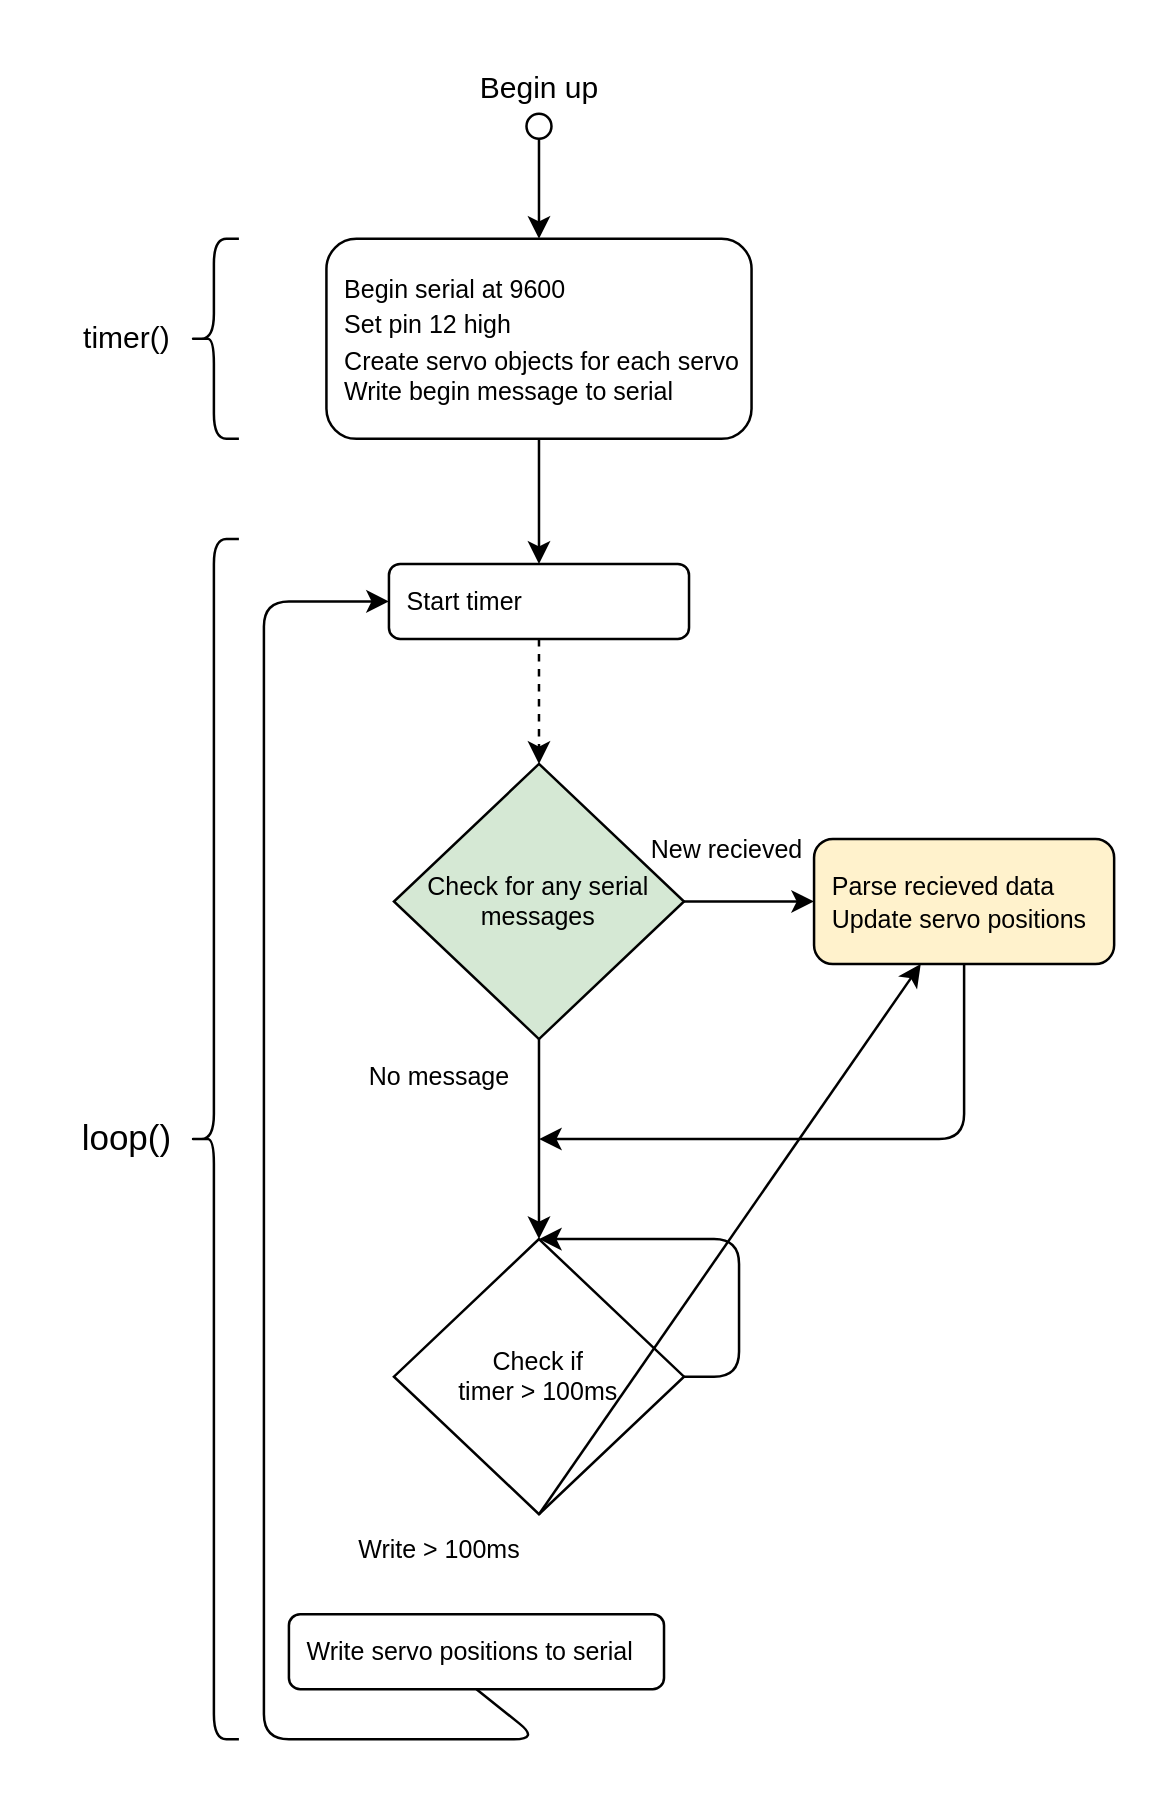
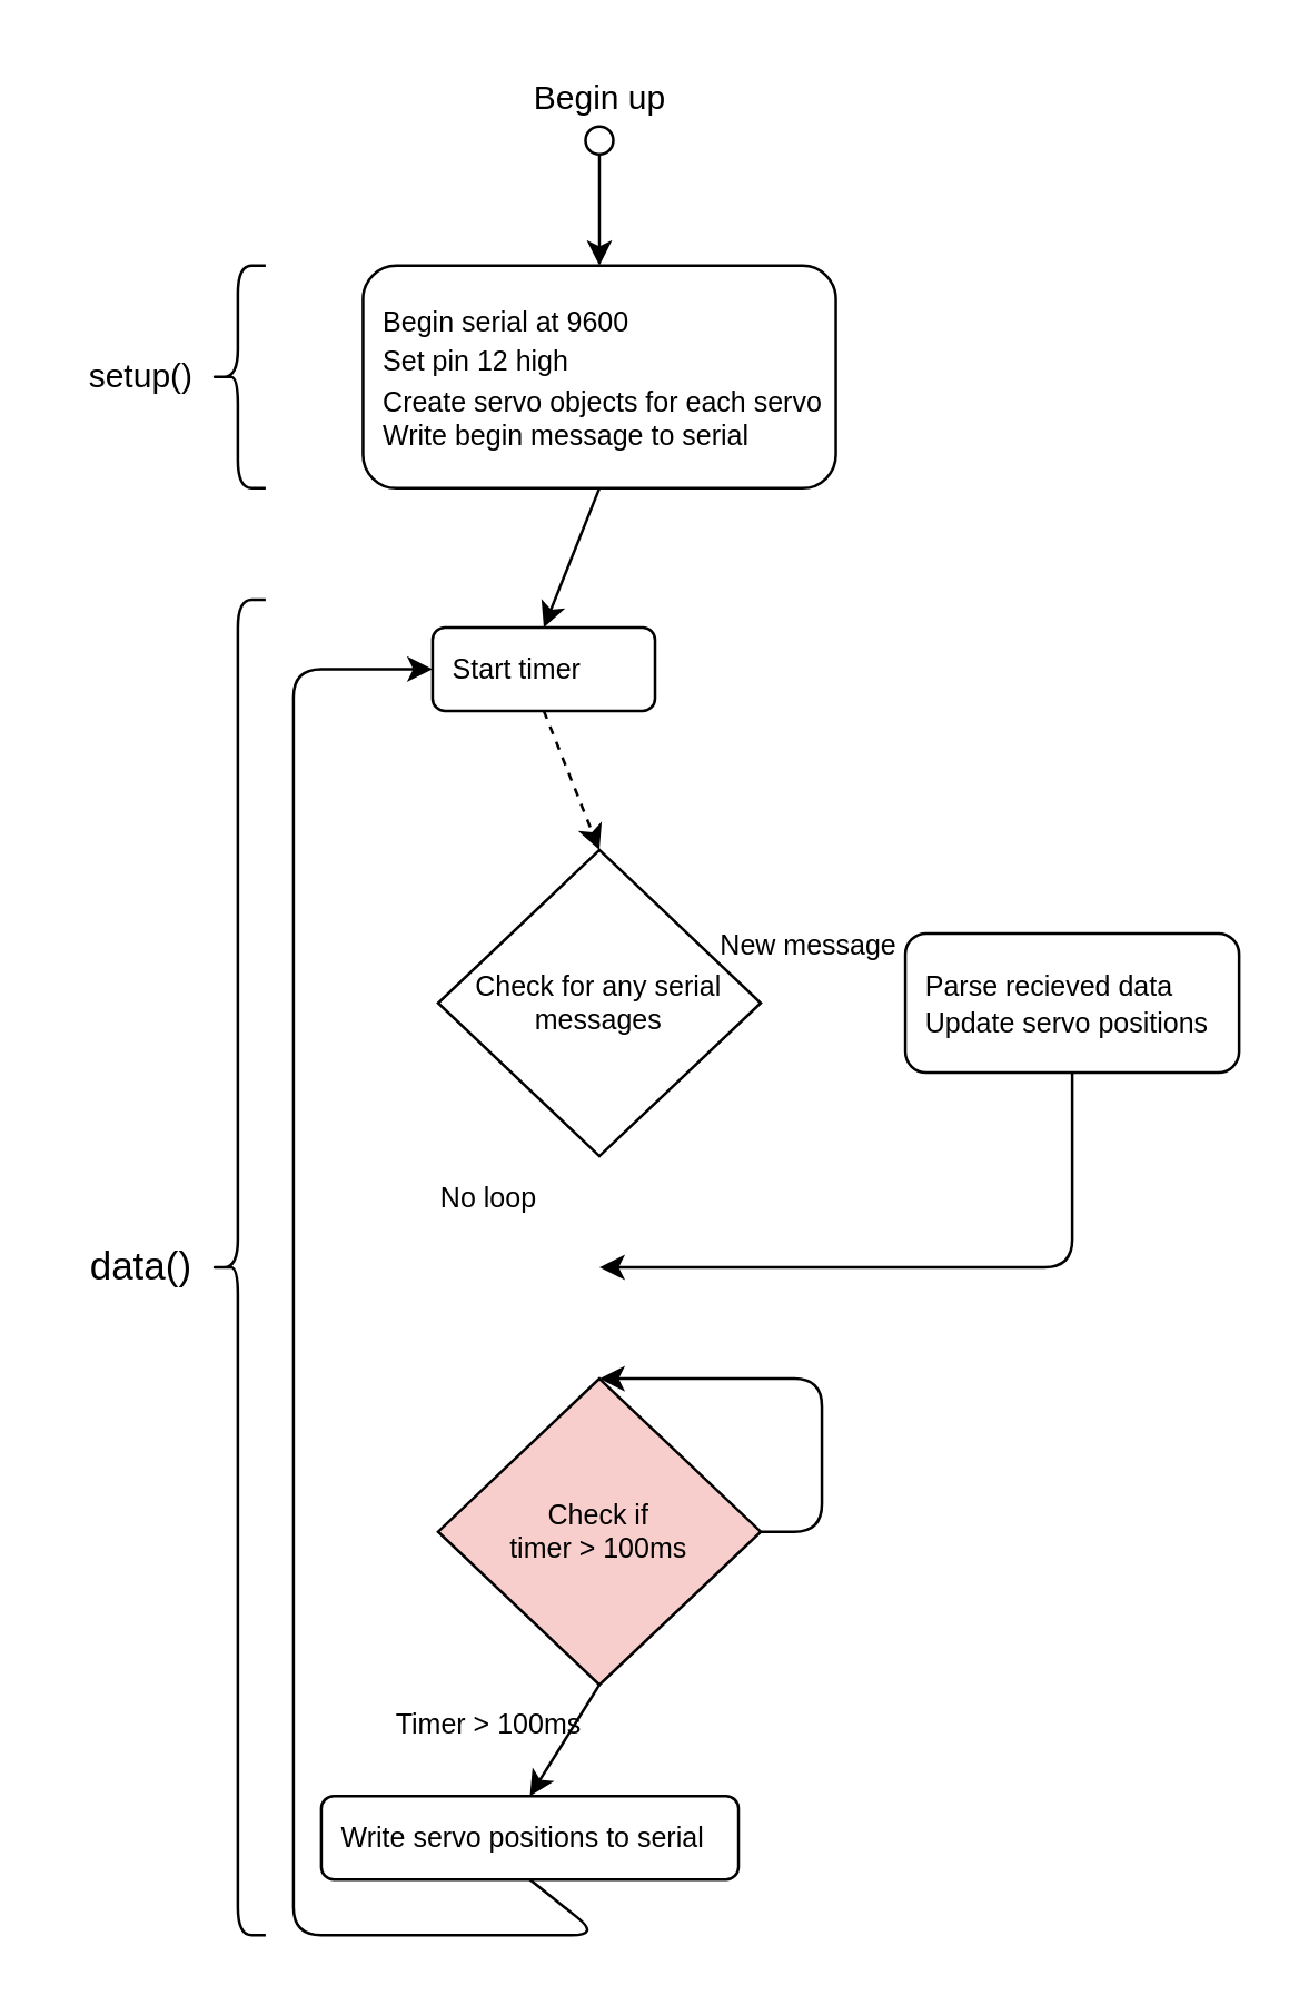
- <mxCell id="7" value="timer()" style="text;html=1;align=center;verticalAlign=middle;resizable=0;points=[];autosize=1;strokeColor=none;fillColor=none;" vertex="1" parent="1"><mxGeometry x="20" y="120" width="60" height="30" as="geometry" /></mxCell>
+ <mxCell id="7" value="setup()" style="text;html=1;align=center;verticalAlign=middle;resizable=0;points=[];autosize=1;strokeColor=none;fillColor=none;" vertex="1" parent="1"><mxGeometry x="20" y="120" width="60" height="30" as="geometry" /></mxCell>
- <mxCell id="8" value="&lt;div style=&quot;&quot;&gt;&lt;span style=&quot;font-size: 10px; background-color: initial;&quot;&gt;&amp;nbsp; Start timer&lt;/span&gt;&lt;/div&gt;" style="rounded=1;whiteSpace=wrap;html=1;align=left;" vertex="1" parent="1"><mxGeometry x="155" y="225" width="120" height="30" as="geometry" /></mxCell>
+ <mxCell id="8" value="&lt;div style=&quot;&quot;&gt;&lt;span style=&quot;font-size: 10px; background-color: initial;&quot;&gt;&amp;nbsp; Start timer&lt;/span&gt;&lt;/div&gt;" style="rounded=1;whiteSpace=wrap;html=1;align=left;" vertex="1" parent="1"><mxGeometry x="155" y="225" width="80" height="30" as="geometry" /></mxCell>
- <mxCell id="15" value="New recieved" style="text;html=1;align=center;verticalAlign=middle;resizable=0;points=[];autosize=1;strokeColor=none;fillColor=none;fontSize=10;" vertex="1" parent="1"><mxGeometry x="245" y="324" width="90" height="30" as="geometry" /></mxCell>
+ <mxCell id="15" value="New message" style="text;html=1;align=center;verticalAlign=middle;resizable=0;points=[];autosize=1;strokeColor=none;fillColor=none;fontSize=10;" vertex="1" parent="1"><mxGeometry x="245" y="324" width="90" height="30" as="geometry" /></mxCell>
- <mxCell id="11" value="Check for any serial messages" style="rhombus;whiteSpace=wrap;html=1;fontSize=10;fillColor=#d5e8d4;" vertex="1" parent="1"><mxGeometry x="157" y="305" width="116" height="110" as="geometry" /></mxCell>
+ <mxCell id="11" value="Check for any serial messages" style="rhombus;whiteSpace=wrap;html=1;fontSize=10;" vertex="1" parent="1"><mxGeometry x="157" y="305" width="116" height="110" as="geometry" /></mxCell>
- <mxCell id="13" value="" style="endArrow=classic;html=1;fontSize=10;exitX=1;exitY=0.5;exitDx=0;exitDy=0;entryX=0;entryY=0.5;entryDx=0;entryDy=0;" edge="1" parent="1" source="11" target="10"><mxGeometry width="50" height="50" relative="1" as="geometry"><mxPoint x="325" y="395" as="sourcePoint" /><mxPoint x="375" y="345" as="targetPoint" /></mxGeometry></mxCell>
- <mxCell id="10" value="&lt;div style=&quot;&quot;&gt;&lt;span style=&quot;font-size: 10px; background-color: initial;&quot;&gt;&amp;nbsp; Parse recieved data&lt;/span&gt;&lt;/div&gt;&lt;font style=&quot;font-size: 10px;&quot;&gt;&lt;div style=&quot;&quot;&gt;&lt;span style=&quot;background-color: initial;&quot;&gt;&amp;nbsp; Update servo positions&lt;/span&gt;&lt;/div&gt;&lt;/font&gt;" style="rounded=1;whiteSpace=wrap;html=1;align=left;fillColor=#fff2cc;" vertex="1" parent="1"><mxGeometry x="325" y="335" width="120" height="50" as="geometry" /></mxCell>
+ <mxCell id="10" value="&lt;div style=&quot;&quot;&gt;&lt;span style=&quot;font-size: 10px; background-color: initial;&quot;&gt;&amp;nbsp; Parse recieved data&lt;/span&gt;&lt;/div&gt;&lt;font style=&quot;font-size: 10px;&quot;&gt;&lt;div style=&quot;&quot;&gt;&lt;span style=&quot;background-color: initial;&quot;&gt;&amp;nbsp; Update servo positions&lt;/span&gt;&lt;/div&gt;&lt;/font&gt;" style="rounded=1;whiteSpace=wrap;html=1;align=left;" vertex="1" parent="1"><mxGeometry x="325" y="335" width="120" height="50" as="geometry" /></mxCell>
- <mxCell id="16" value="No message" style="text;html=1;align=center;verticalAlign=middle;resizable=0;points=[];autosize=1;strokeColor=none;fillColor=none;fontSize=10;" vertex="1" parent="1"><mxGeometry x="135" y="415" width="80" height="30" as="geometry" /></mxCell>
+ <mxCell id="16" value="No loop" style="text;html=1;align=center;verticalAlign=middle;resizable=0;points=[];autosize=1;strokeColor=none;fillColor=none;fontSize=10;" vertex="1" parent="1"><mxGeometry x="135" y="415" width="80" height="30" as="geometry" /></mxCell>
- <mxCell id="14" value="" style="endArrow=classic;html=1;fontSize=10;exitX=0.5;exitY=1;exitDx=0;exitDy=0;entryX=0.5;entryY=0;entryDx=0;entryDy=0;" edge="1" parent="1" source="11" target="17"><mxGeometry width="50" height="50" relative="1" as="geometry"><mxPoint x="225" y="285" as="sourcePoint" /><mxPoint x="215" y="455" as="targetPoint" /></mxGeometry></mxCell>
- <mxCell id="9" value="&lt;font style=&quot;font-size: 14px;&quot;&gt;loop()&lt;/font&gt;" style="text;html=1;align=center;verticalAlign=middle;resizable=0;points=[];autosize=1;strokeColor=none;fillColor=none;fontSize=10;" vertex="1" parent="1"><mxGeometry x="20" y="440" width="60" height="30" as="geometry" /></mxCell>
+ <mxCell id="9" value="&lt;font style=&quot;font-size: 14px;&quot;&gt;data()&lt;/font&gt;" style="text;html=1;align=center;verticalAlign=middle;resizable=0;points=[];autosize=1;strokeColor=none;fillColor=none;fontSize=10;" vertex="1" parent="1"><mxGeometry x="20" y="440" width="60" height="30" as="geometry" /></mxCell>
- <mxCell id="17" value="Check if &lt;br&gt;timer &amp;gt; 100ms" style="rhombus;whiteSpace=wrap;html=1;fontSize=10;" vertex="1" parent="1"><mxGeometry x="157" y="495" width="116" height="110" as="geometry" /></mxCell>
+ <mxCell id="17" value="Check if &lt;br&gt;timer &amp;gt; 100ms" style="rhombus;whiteSpace=wrap;html=1;fontSize=10;fillColor=#f8cecc;" vertex="1" parent="1"><mxGeometry x="157" y="495" width="116" height="110" as="geometry" /></mxCell>
- <mxCell id="22" value="" style="endArrow=classic;html=1;fontSize=10;exitX=0.5;exitY=1;exitDx=0;exitDy=0;" edge="1" parent="1" source="17" target="10"><mxGeometry width="50" height="50" relative="1" as="geometry"><mxPoint x="225" y="425" as="sourcePoint" /><mxPoint x="225" y="505" as="targetPoint" /></mxGeometry></mxCell>
+ <mxCell id="22" value="" style="endArrow=classic;html=1;fontSize=10;exitX=0.5;exitY=1;exitDx=0;exitDy=0;entryX=0.5;entryY=0;entryDx=0;entryDy=0;" edge="1" parent="1" source="17" target="21"><mxGeometry width="50" height="50" relative="1" as="geometry"><mxPoint x="225" y="425" as="sourcePoint" /><mxPoint x="225" y="505" as="targetPoint" /></mxGeometry></mxCell>
- <mxCell id="23" value="&lt;font style=&quot;font-size: 10px;&quot;&gt;Write &amp;gt; 100ms&lt;/font&gt;" style="text;html=1;align=center;verticalAlign=middle;resizable=0;points=[];autosize=1;strokeColor=none;fillColor=none;fontSize=29;" vertex="1" parent="1"><mxGeometry x="130" y="588" width="90" height="50" as="geometry" /></mxCell>
+ <mxCell id="23" value="&lt;font style=&quot;font-size: 10px;&quot;&gt;Timer &amp;gt; 100ms&lt;/font&gt;" style="text;html=1;align=center;verticalAlign=middle;resizable=0;points=[];autosize=1;strokeColor=none;fillColor=none;fontSize=29;" vertex="1" parent="1"><mxGeometry x="130" y="588" width="90" height="50" as="geometry" /></mxCell>
